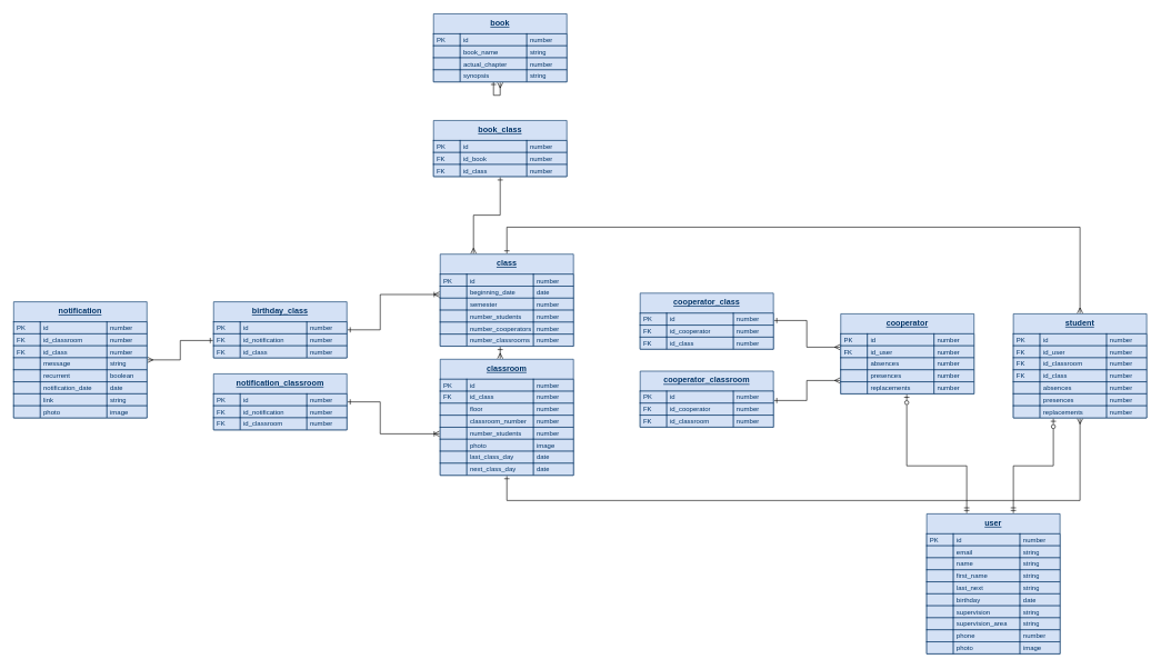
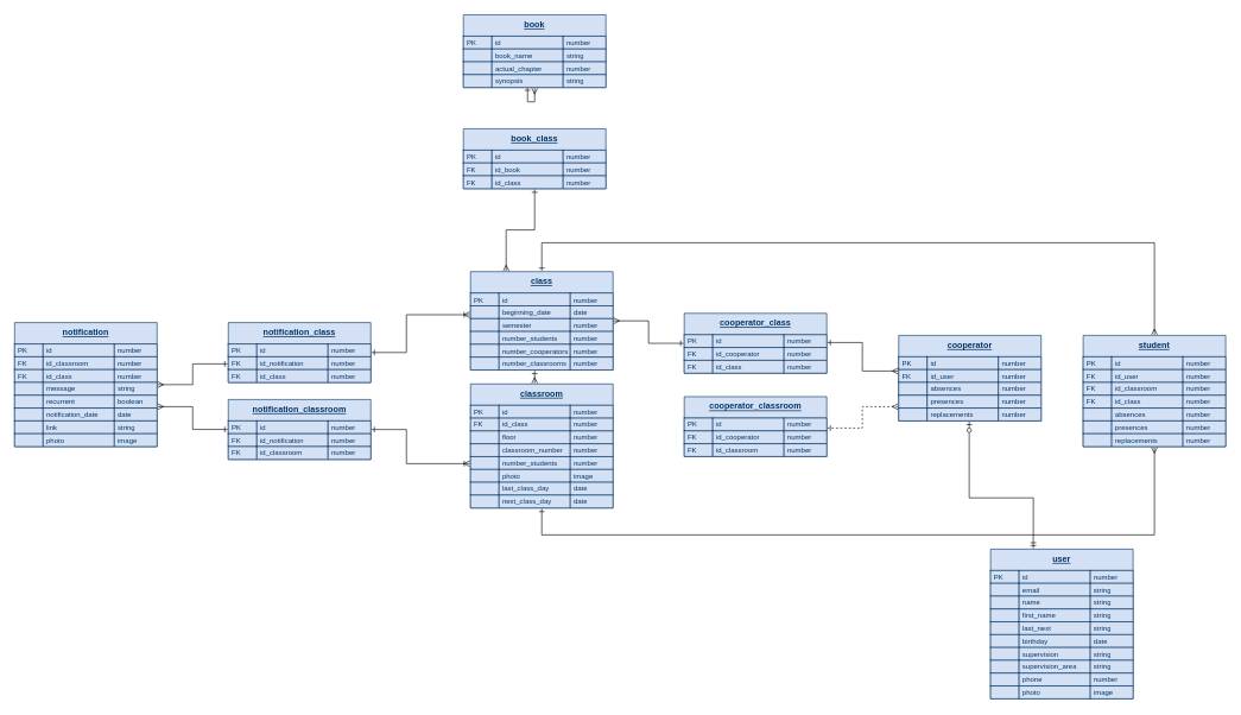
+ <mxCell id="226" value="" style="edgeStyle=orthogonalEdgeStyle;rounded=0;orthogonalLoop=1;jettySize=auto;html=1;startArrow=ERone;startFill=0;endArrow=ERmany;endFill=0;" parent="1" source="227" target="102" edge="1"><mxGeometry relative="1" as="geometry" /></mxCell>
- <mxCell id="240" value="birthday_class" style="shape=table;startSize=30;container=1;collapsible=0;childLayout=tableLayout;fontStyle=5;align=center;fillColor=#D4E1F5;strokeColor=#003366;fontColor=#003366;verticalAlign=top;swimlaneLine=1;sketch=0;perimeterSpacing=1;" parent="1" vertex="1"><mxGeometry x="320" y="452" width="200" height="84.16" as="geometry" /></mxCell>
+ <mxCell id="240" value="notification_class" style="shape=table;startSize=30;container=1;collapsible=0;childLayout=tableLayout;fontStyle=5;align=center;fillColor=#D4E1F5;strokeColor=#003366;fontColor=#003366;verticalAlign=top;swimlaneLine=1;sketch=0;perimeterSpacing=1;" parent="1" vertex="1"><mxGeometry x="320" y="452" width="200" height="84.16" as="geometry" /></mxCell>
+ <mxCell id="67" value="" style="edgeStyle=orthogonalEdgeStyle;rounded=0;orthogonalLoop=1;jettySize=auto;html=1;startArrow=ERmany;startFill=0;endArrow=ERone;endFill=0;" parent="1" source="68" target="253" edge="1"><mxGeometry relative="1" as="geometry"><Array as="points"><mxPoint x="270" y="570" /><mxPoint x="270" y="602" /></Array></mxGeometry></mxCell>
- <mxCell id="191" value="" style="edgeStyle=orthogonalEdgeStyle;rounded=0;orthogonalLoop=1;jettySize=auto;html=1;startArrow=ERmany;startFill=0;endArrow=ERone;endFill=0;" parent="1" source="192" target="213" edge="1"><mxGeometry relative="1" as="geometry"><Array as="points"><mxPoint x="1210" y="570" /><mxPoint x="1210" y="600" /></Array></mxGeometry></mxCell>
+ <mxCell id="191" value="" style="edgeStyle=orthogonalEdgeStyle;rounded=0;orthogonalLoop=1;jettySize=auto;html=1;startArrow=ERmany;startFill=0;endArrow=ERone;endFill=0;dashed=1;" parent="1" source="192" target="213" edge="1"><mxGeometry relative="1" as="geometry"><Array as="points"><mxPoint x="1210" y="570" /><mxPoint x="1210" y="600" /></Array></mxGeometry></mxCell>
- <mxCell id="147" value="" style="edgeStyle=orthogonalEdgeStyle;rounded=0;orthogonalLoop=1;jettySize=auto;html=1;startArrow=ERmandOne;startFill=0;endArrow=ERzeroToOne;endFill=0;" parent="1" source="149" target="3" edge="1"><mxGeometry relative="1" as="geometry"><mxPoint x="1570" y="650" as="targetPoint" /><Array as="points"><mxPoint x="1520" y="698" /><mxPoint x="1580" y="698" /></Array></mxGeometry></mxCell>
